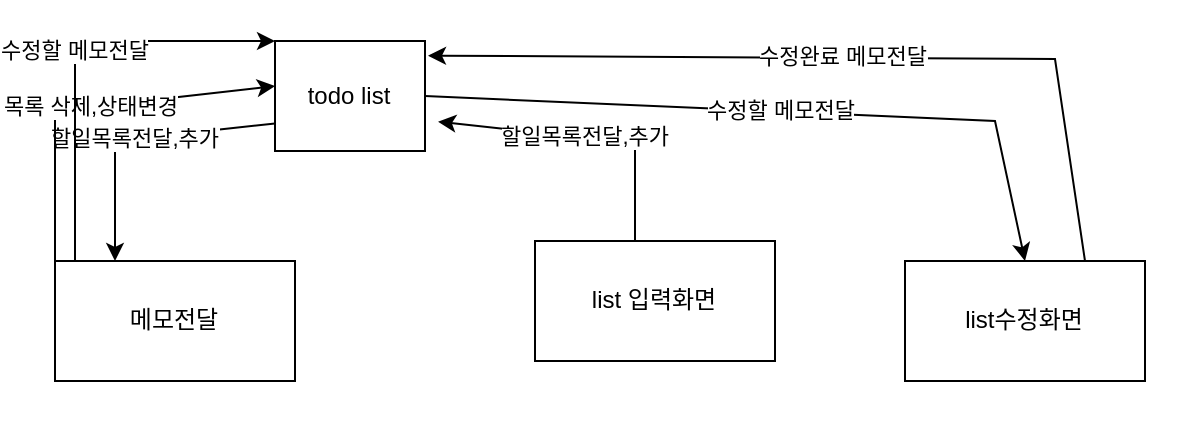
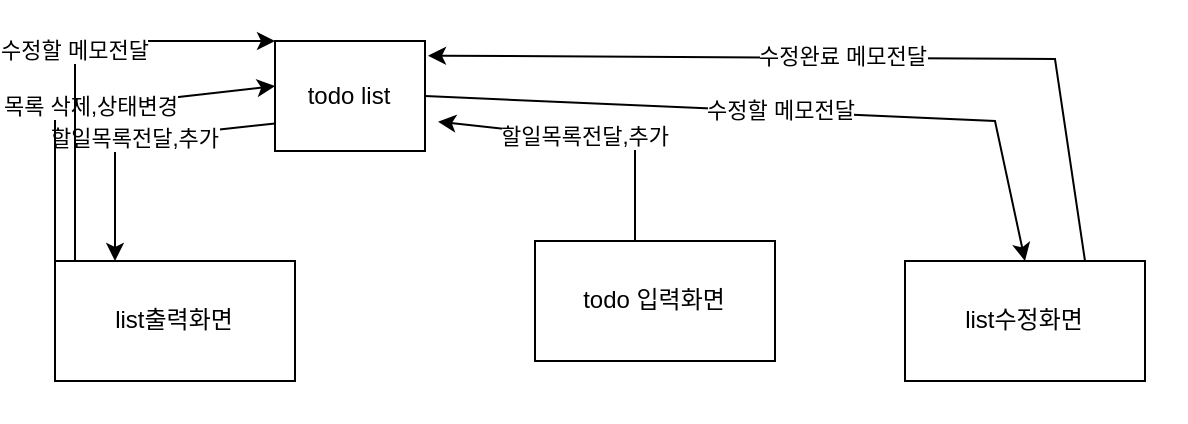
- <mxCell id="4" value="list 입력화면" style="rounded=0;whiteSpace=wrap;html=1;" vertex="1" parent="1"><mxGeometry x="260" y="120" width="120" height="60" as="geometry" /></mxCell>
+ <mxCell id="4" value="todo 입력화면" style="rounded=0;whiteSpace=wrap;html=1;" vertex="1" parent="1"><mxGeometry x="260" y="120" width="120" height="60" as="geometry" /></mxCell>
- <mxCell id="3" value="메모전달" style="rounded=0;whiteSpace=wrap;html=1;" vertex="1" parent="1"><mxGeometry x="20" y="130" width="120" height="60" as="geometry" /></mxCell>
+ <mxCell id="3" value="list출력화면" style="rounded=0;whiteSpace=wrap;html=1;" vertex="1" parent="1"><mxGeometry x="20" y="130" width="120" height="60" as="geometry" /></mxCell>
